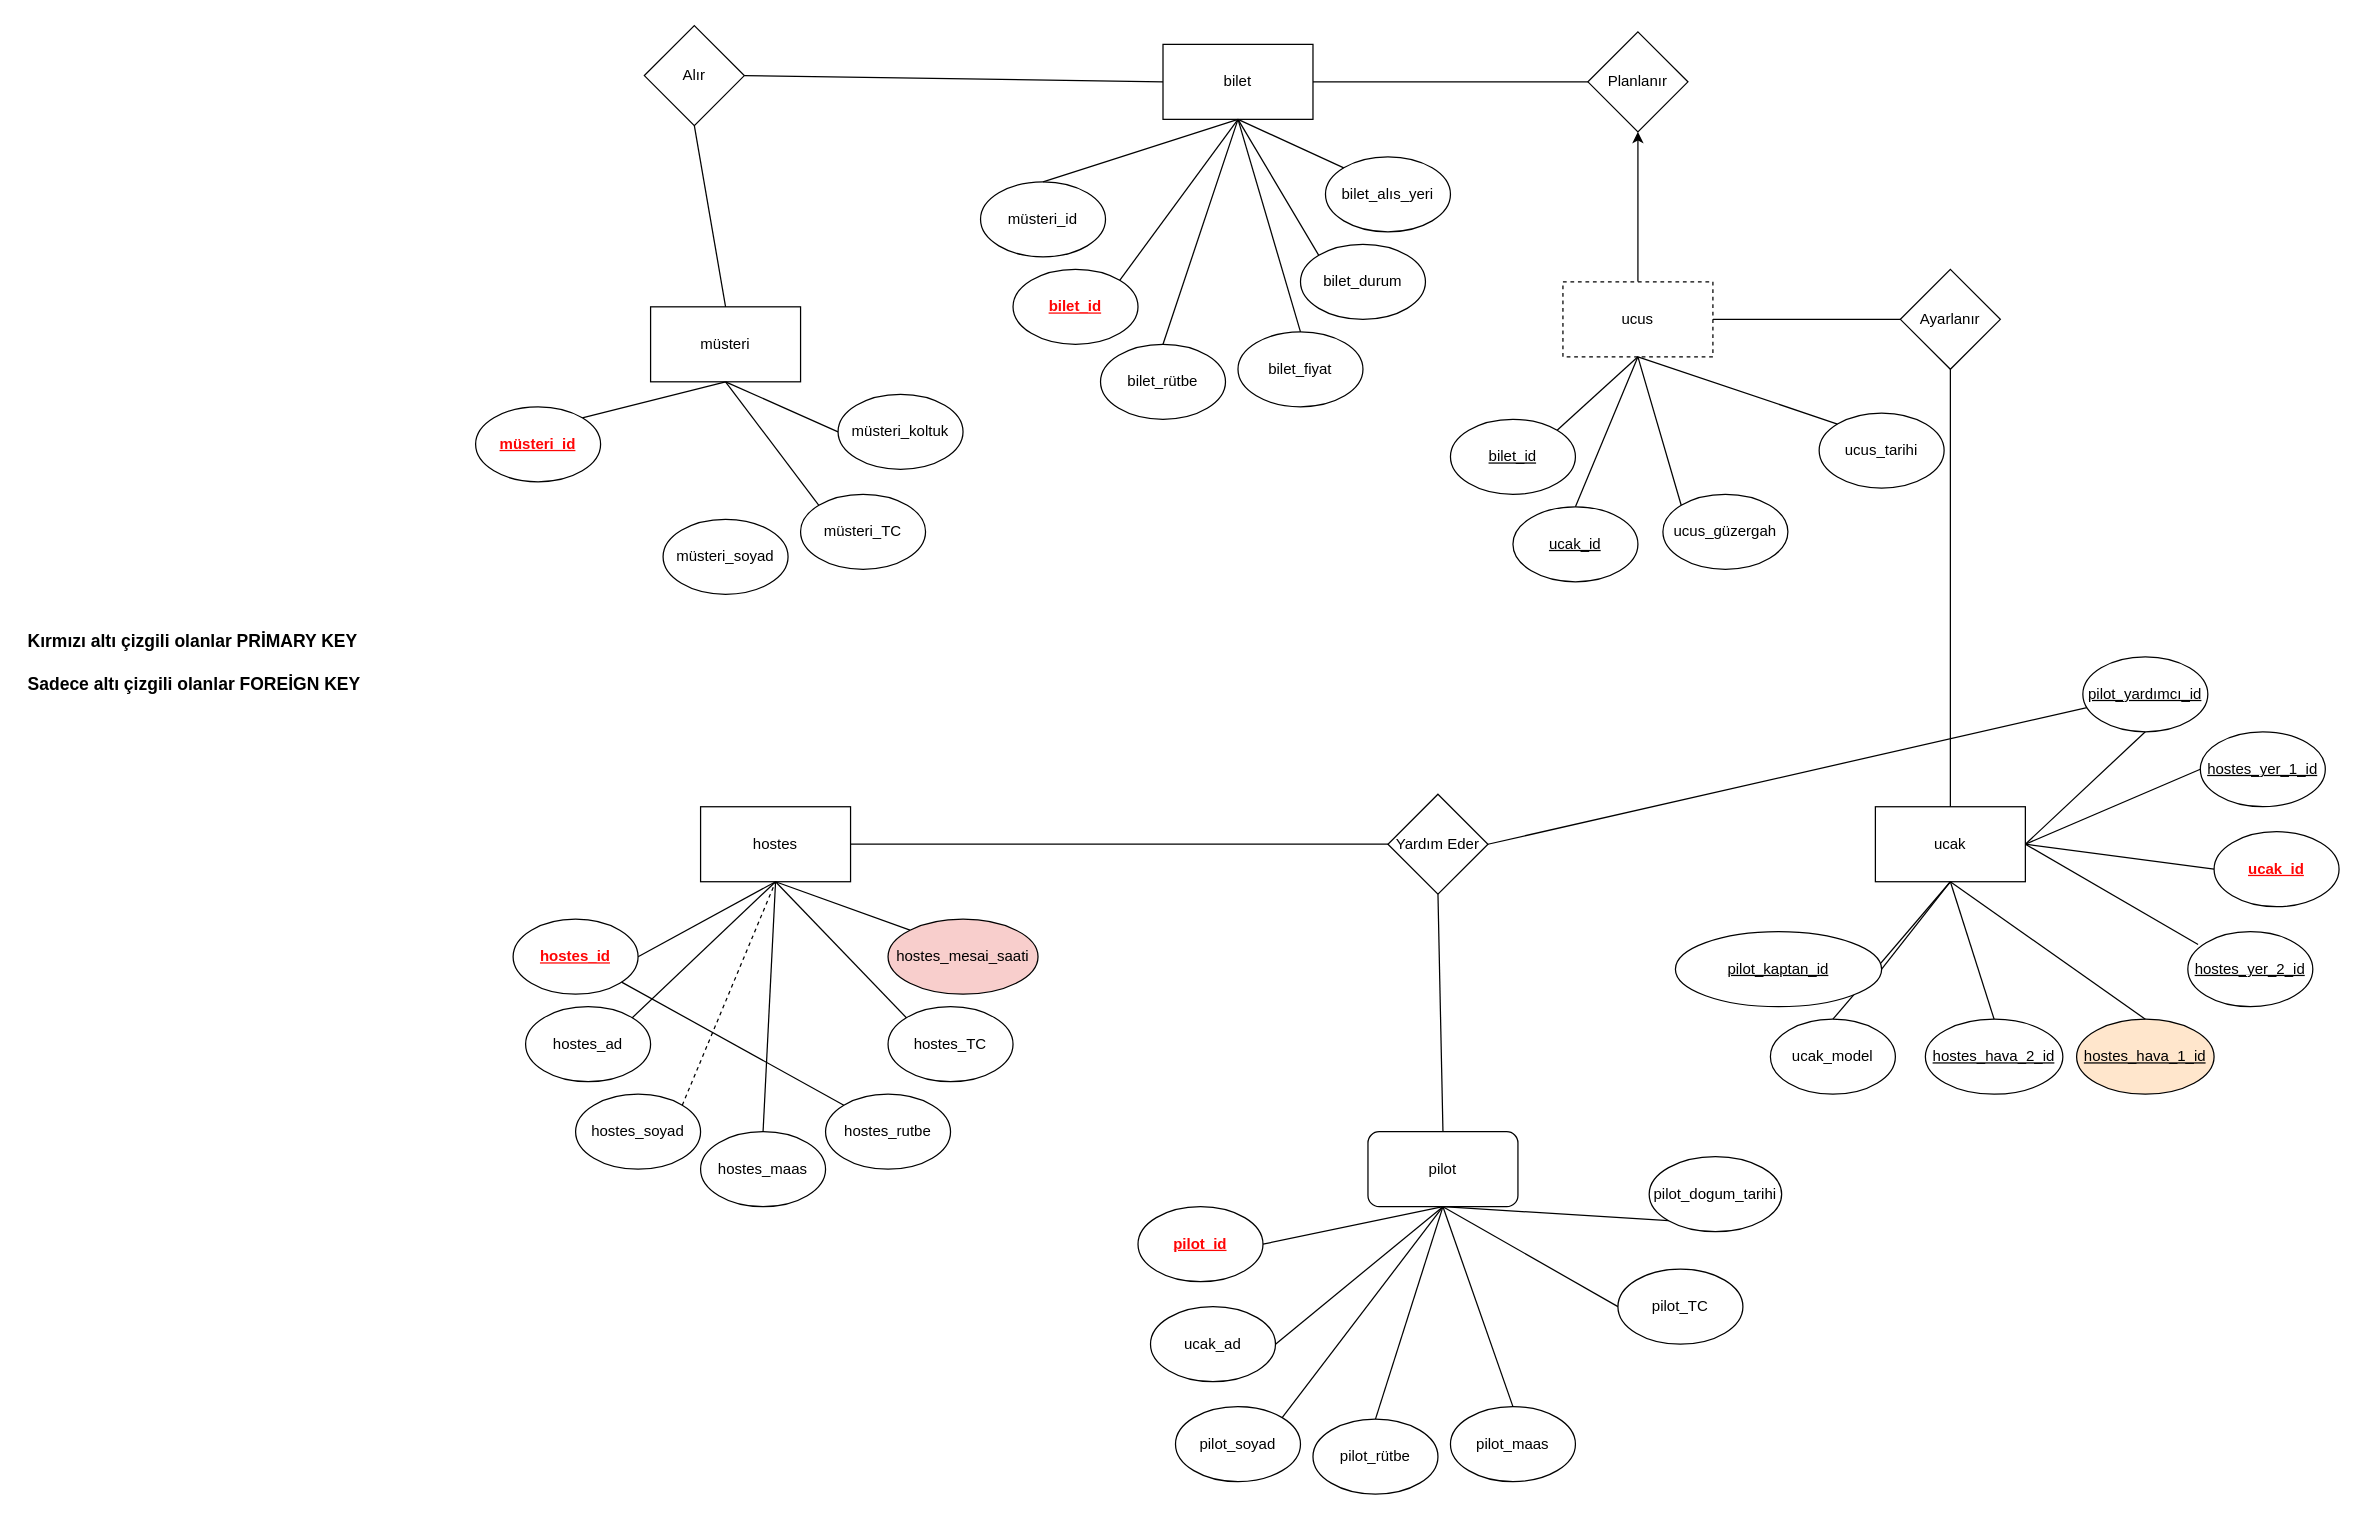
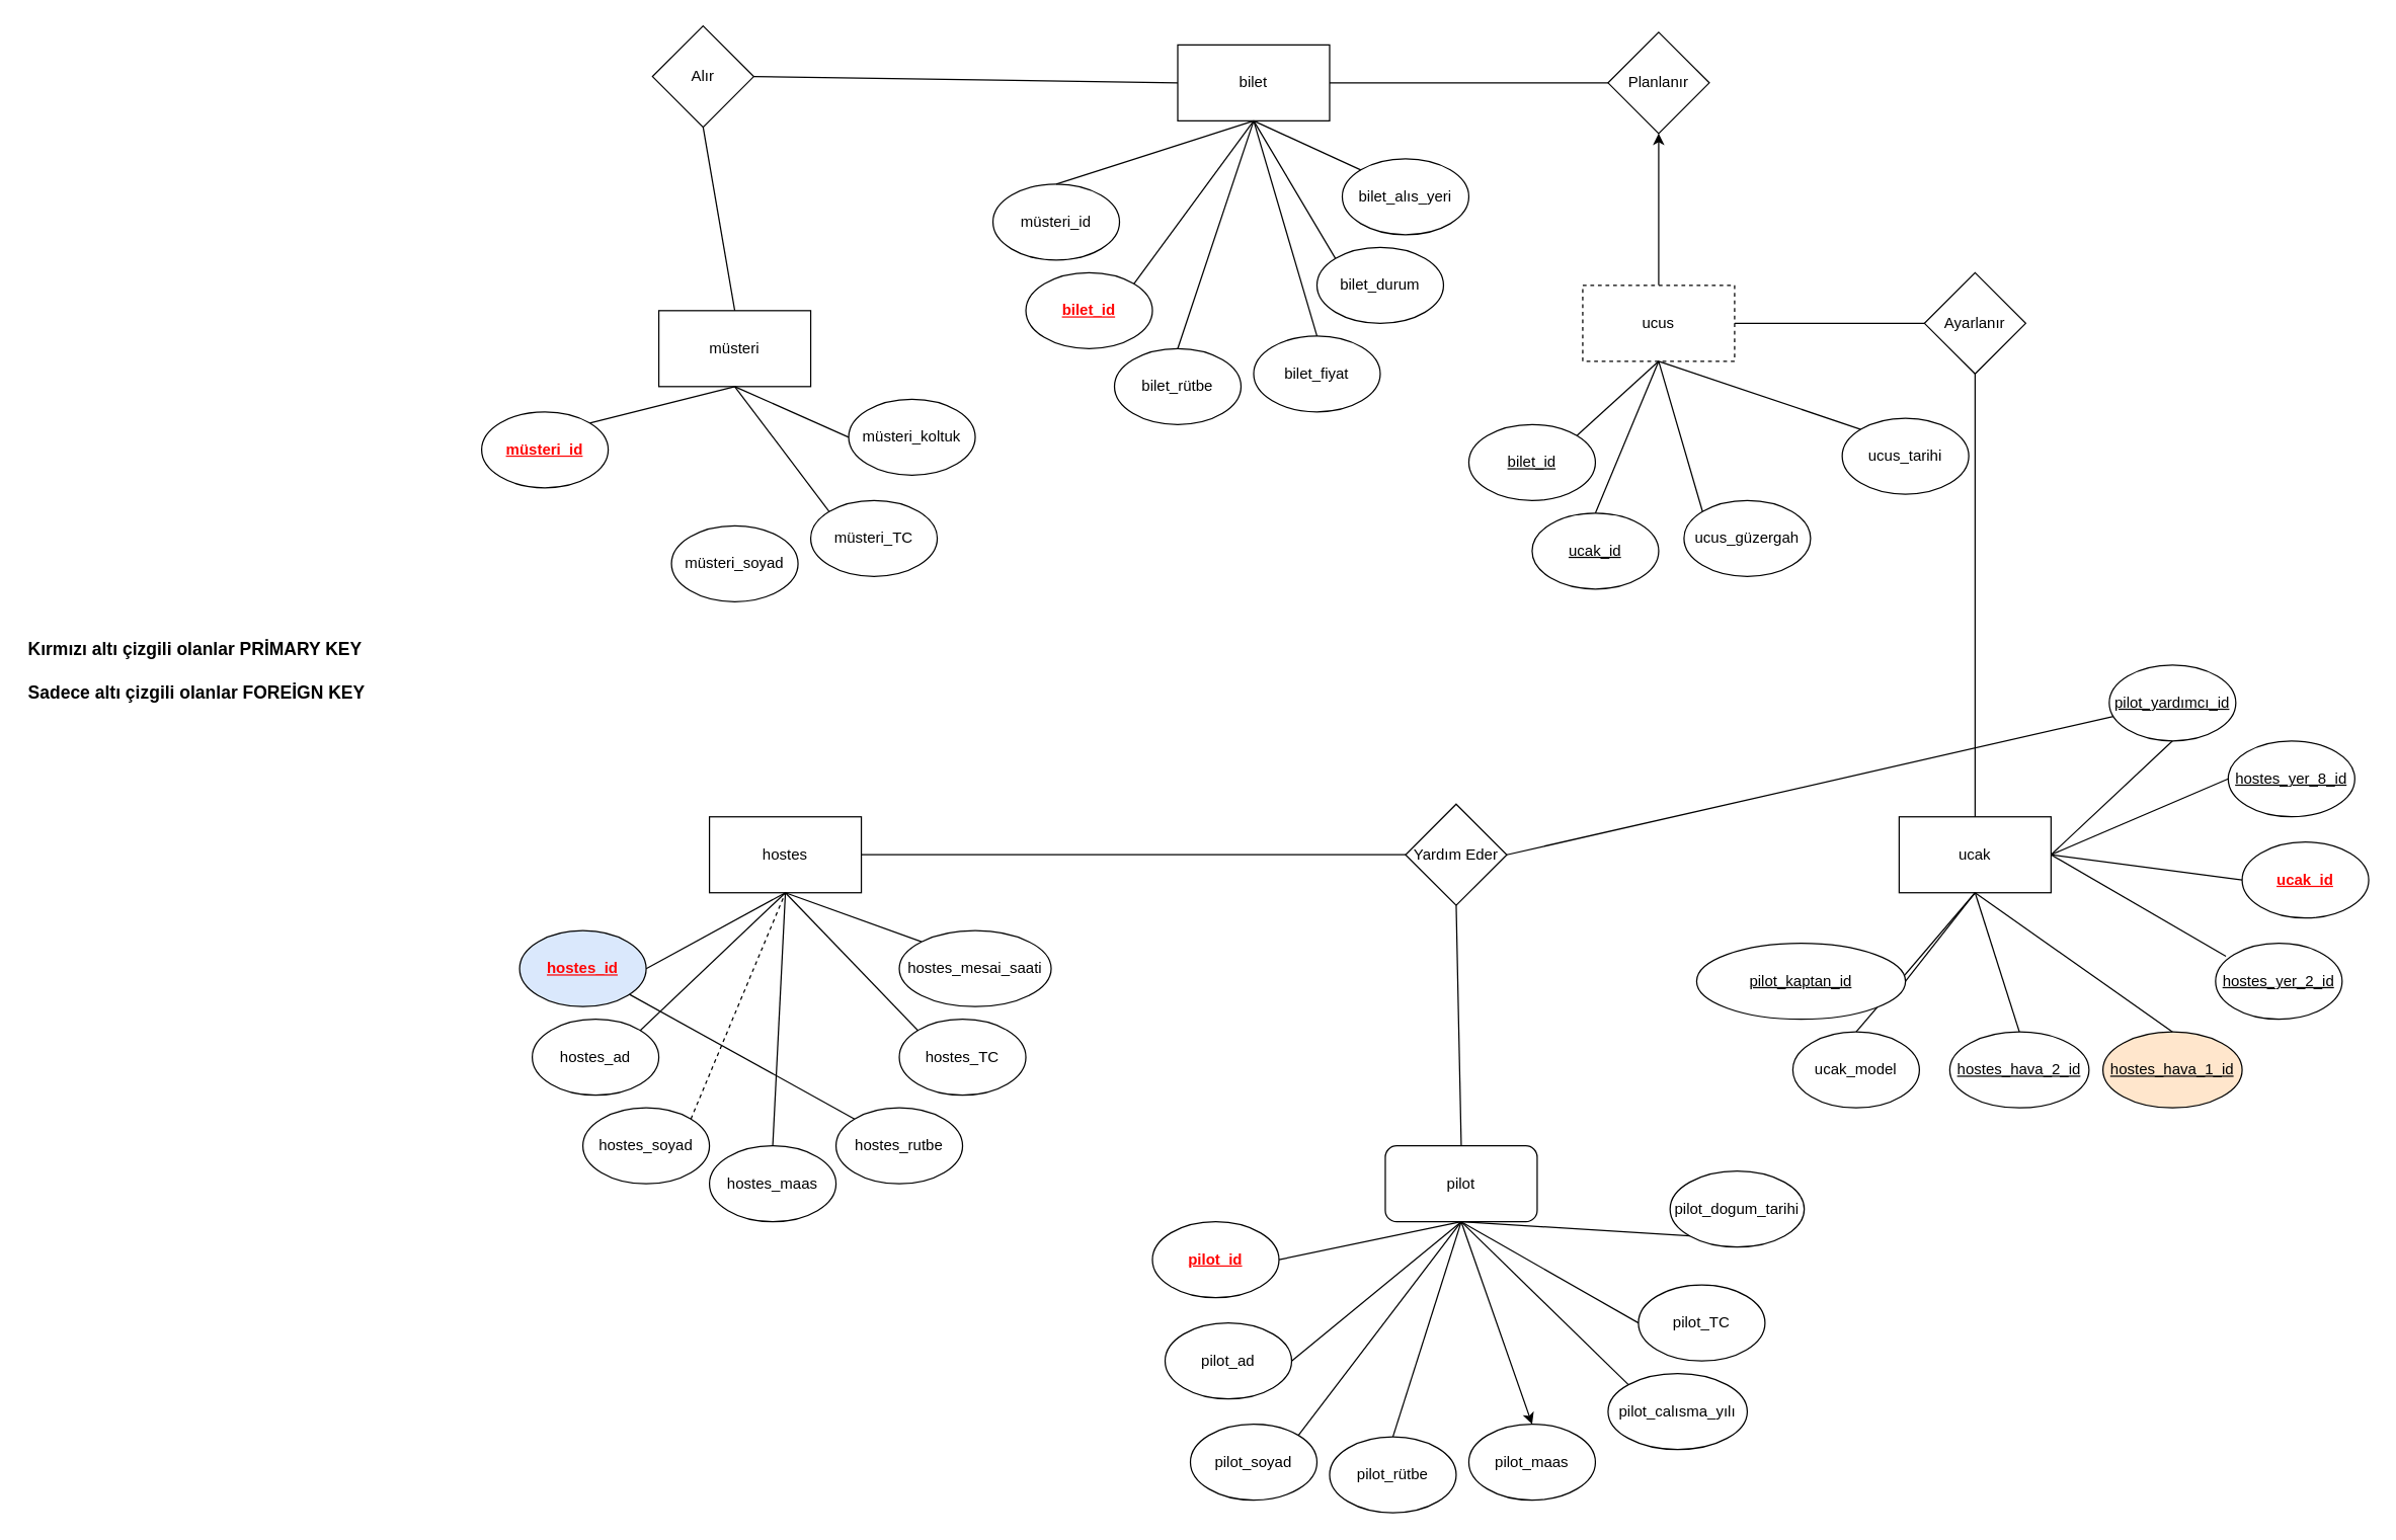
- <mxCell id="42" value="hostes_yer_1_id" style="ellipse;whiteSpace=wrap;html=1;fontStyle=4" parent="1" vertex="1"><mxGeometry x="1760" y="585" width="100" height="60" as="geometry" /></mxCell>
+ <mxCell id="42" value="hostes_yer_8_id" style="ellipse;whiteSpace=wrap;html=1;fontStyle=4" parent="1" vertex="1"><mxGeometry x="1760" y="585" width="100" height="60" as="geometry" /></mxCell>
- <mxCell id="80" value="hostes_id" style="ellipse;whiteSpace=wrap;html=1;fontStyle=5;fontColor=#FF0505;" parent="1" vertex="1"><mxGeometry x="410" y="735" width="100" height="60" as="geometry" /></mxCell>
+ <mxCell id="80" value="hostes_id" style="ellipse;whiteSpace=wrap;html=1;fontStyle=5;fontColor=#FF0505;fillColor=#dae8fc;" parent="1" vertex="1"><mxGeometry x="410" y="735" width="100" height="60" as="geometry" /></mxCell>
- <mxCell id="85" value="hostes_mesai_saati" style="ellipse;whiteSpace=wrap;html=1;fontStyle=0;fillColor=#f8cecc;" parent="1" vertex="1"><mxGeometry x="710" y="735" width="120" height="60" as="geometry" /></mxCell>
+ <mxCell id="85" value="hostes_mesai_saati" style="ellipse;whiteSpace=wrap;html=1;fontStyle=0" parent="1" vertex="1"><mxGeometry x="710" y="735" width="120" height="60" as="geometry" /></mxCell>
+ <mxCell id="77" value="" style="endArrow=none;html=1;rounded=0;entryX=0;entryY=0;entryDx=0;entryDy=0;exitX=0.5;exitY=1;exitDx=0;exitDy=0;" parent="1" source="61" target="69" edge="1"><mxGeometry width="50" height="50" relative="1" as="geometry"><mxPoint x="1164" y="975" as="sourcePoint" /><mxPoint x="1220" y="1115" as="targetPoint" /></mxGeometry></mxCell>
- <mxCell id="66" value="ucak_ad" style="ellipse;whiteSpace=wrap;html=1;fontStyle=0" parent="1" vertex="1"><mxGeometry x="920" y="1045" width="100" height="60" as="geometry" /></mxCell>
+ <mxCell id="66" value="pilot_ad" style="ellipse;whiteSpace=wrap;html=1;fontStyle=0" parent="1" vertex="1"><mxGeometry x="920" y="1045" width="100" height="60" as="geometry" /></mxCell>
+ <mxCell id="69" value="pilot_calısma_yılı" style="ellipse;whiteSpace=wrap;html=1;fontStyle=0" parent="1" vertex="1"><mxGeometry x="1270" y="1085" width="110" height="60" as="geometry" /></mxCell>
- <mxCell id="76" value="" style="endArrow=none;html=1;rounded=0;entryX=0.5;entryY=0;entryDx=0;entryDy=0;exitX=0.5;exitY=1;exitDx=0;exitDy=0;" parent="1" source="61" target="68" edge="1"><mxGeometry width="50" height="50" relative="1" as="geometry"><mxPoint x="1164" y="975" as="sourcePoint" /><mxPoint x="1090" y="1115" as="targetPoint" /></mxGeometry></mxCell>
+ <mxCell id="76" value="" style="endArrow=classic;html=1;rounded=0;entryX=0.5;entryY=0;entryDx=0;entryDy=0;exitX=0.5;exitY=1;exitDx=0;exitDy=0;" parent="1" source="61" target="68" edge="1"><mxGeometry width="50" height="50" relative="1" as="geometry"><mxPoint x="1164" y="975" as="sourcePoint" /><mxPoint x="1090" y="1115" as="targetPoint" /></mxGeometry></mxCell>
